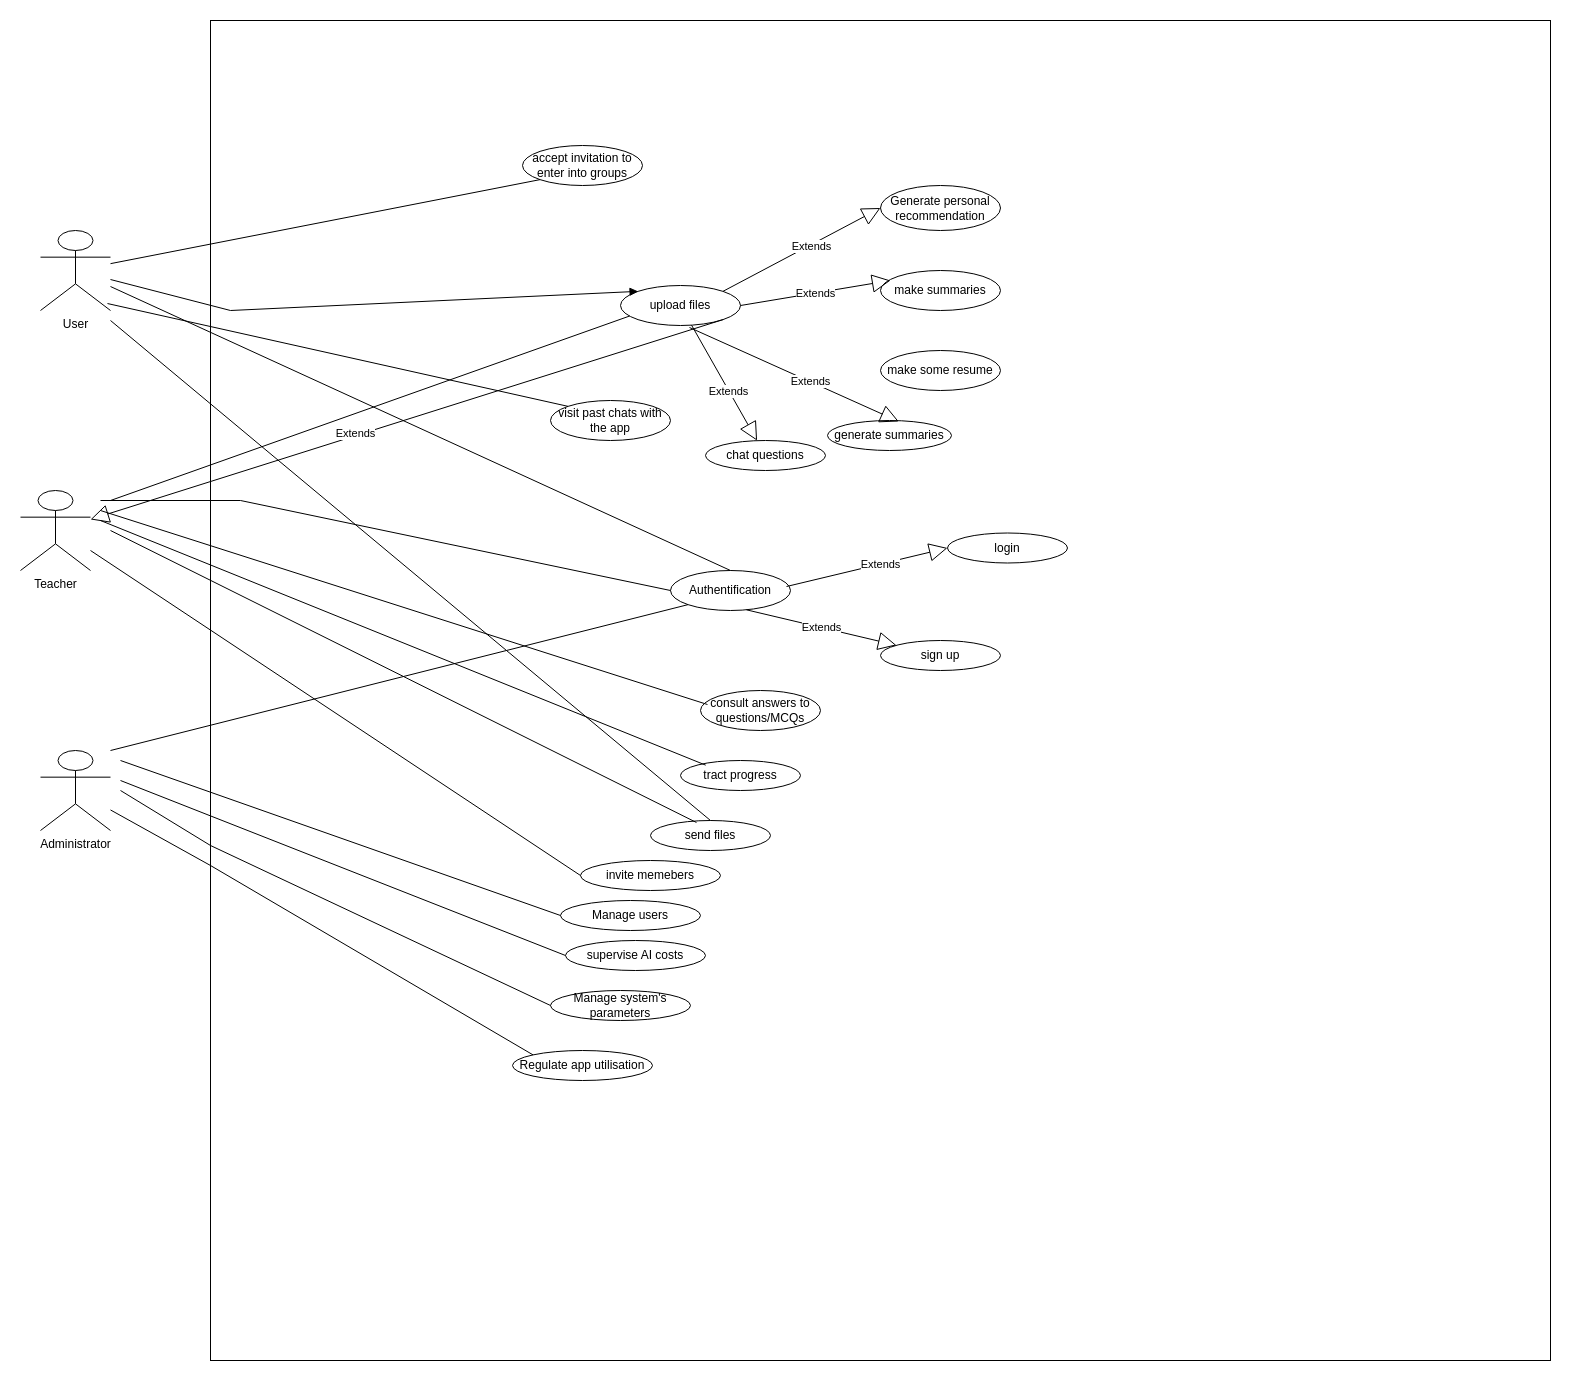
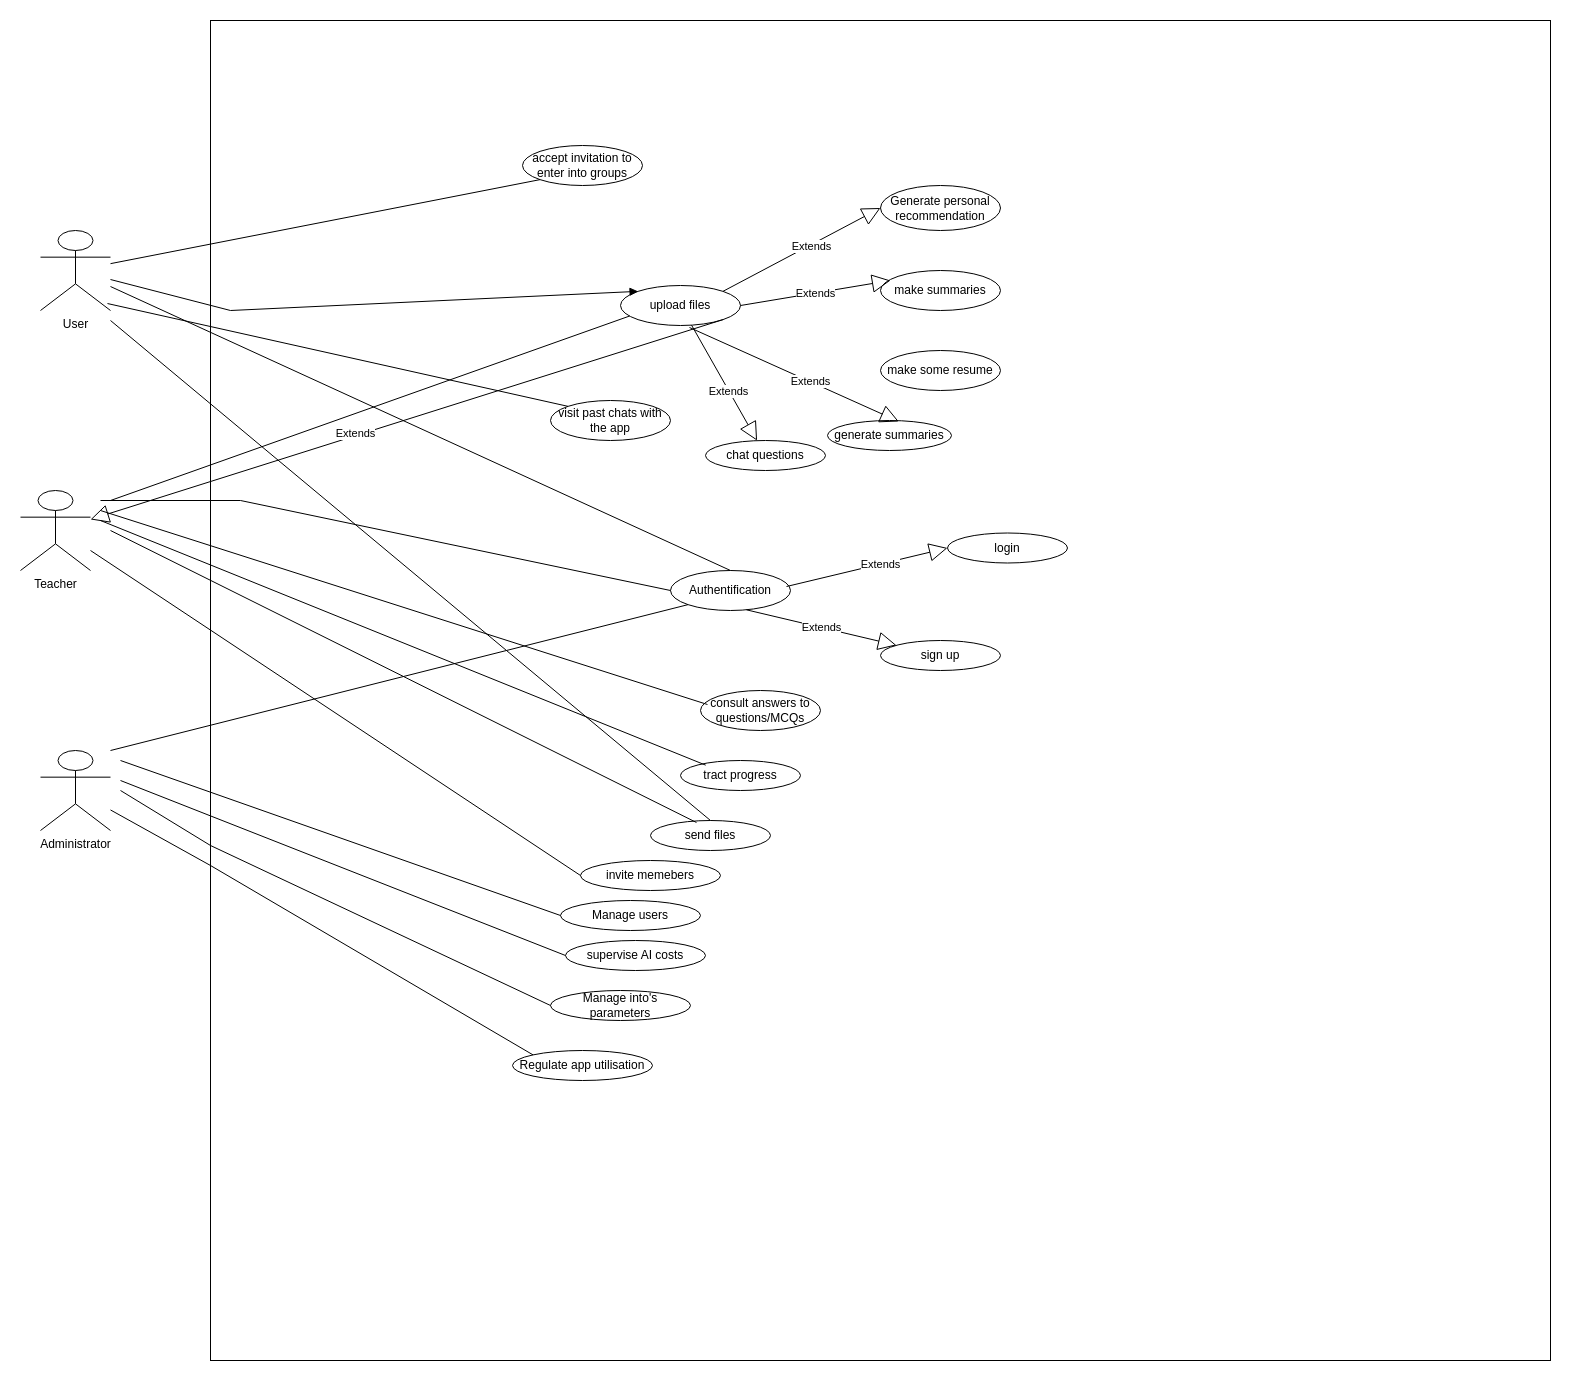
- <mxCell id="37" value="Manage system's parameters" style="ellipse;whiteSpace=wrap;html=1;" vertex="1" parent="1"><mxGeometry x="550" y="990" width="140" height="30" as="geometry" /></mxCell>
+ <mxCell id="37" value="Manage into's parameters" style="ellipse;whiteSpace=wrap;html=1;" vertex="1" parent="1"><mxGeometry x="550" y="990" width="140" height="30" as="geometry" /></mxCell>
